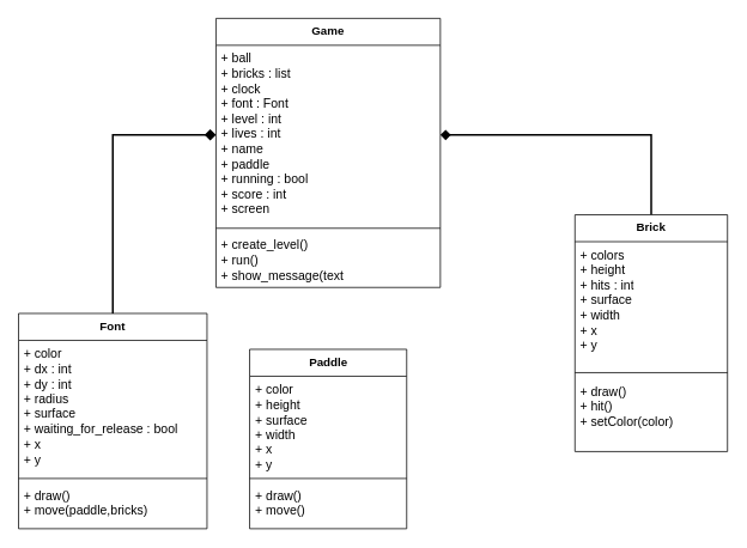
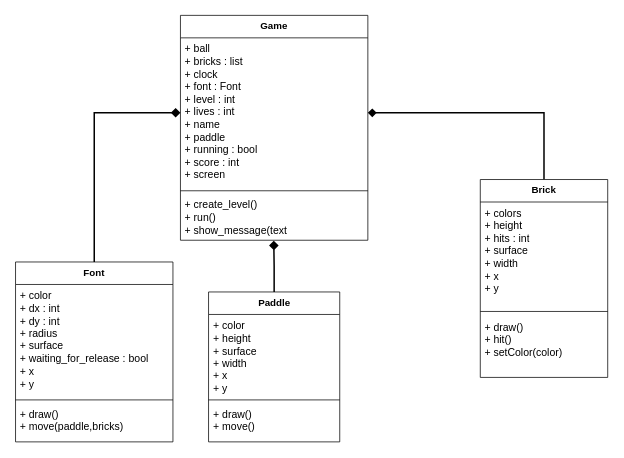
+ <mxCell id="11" style="edgeStyle=orthogonalEdgeStyle;rounded=0;orthogonalLoop=1;jettySize=auto;html=1;exitX=0.5;exitY=0;exitDx=0;exitDy=0;entryX=0.498;entryY=1.01;entryDx=0;entryDy=0;entryPerimeter=0;endArrow=diamond;endFill=1;endSize=8;startSize=8;targetPerimeterSpacing=1;strokeWidth=2;sourcePerimeterSpacing=1;" parent="1" source="12" target="5" edge="1"><mxGeometry relative="1" as="geometry" /></mxCell>
